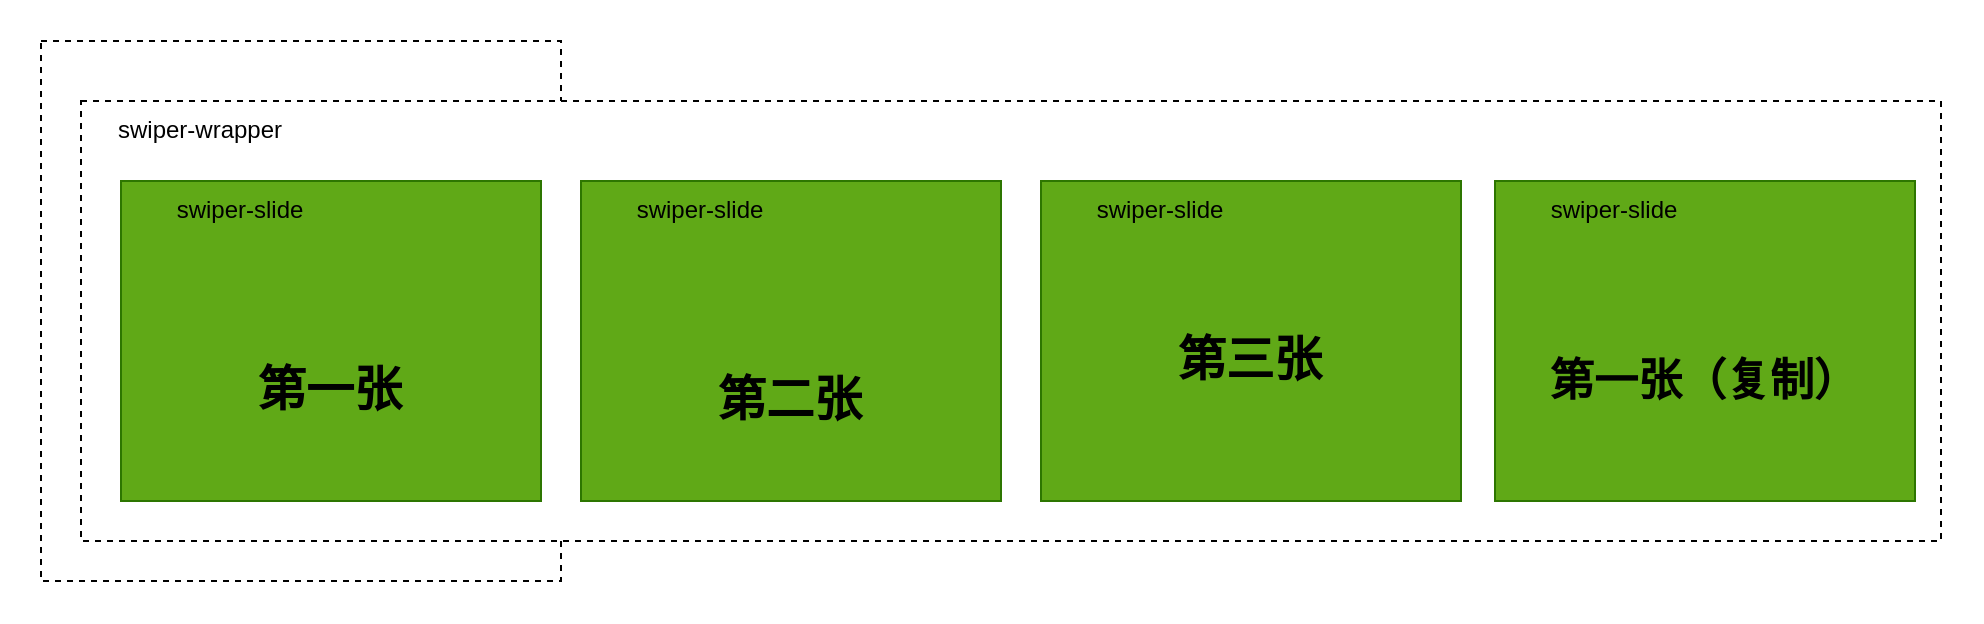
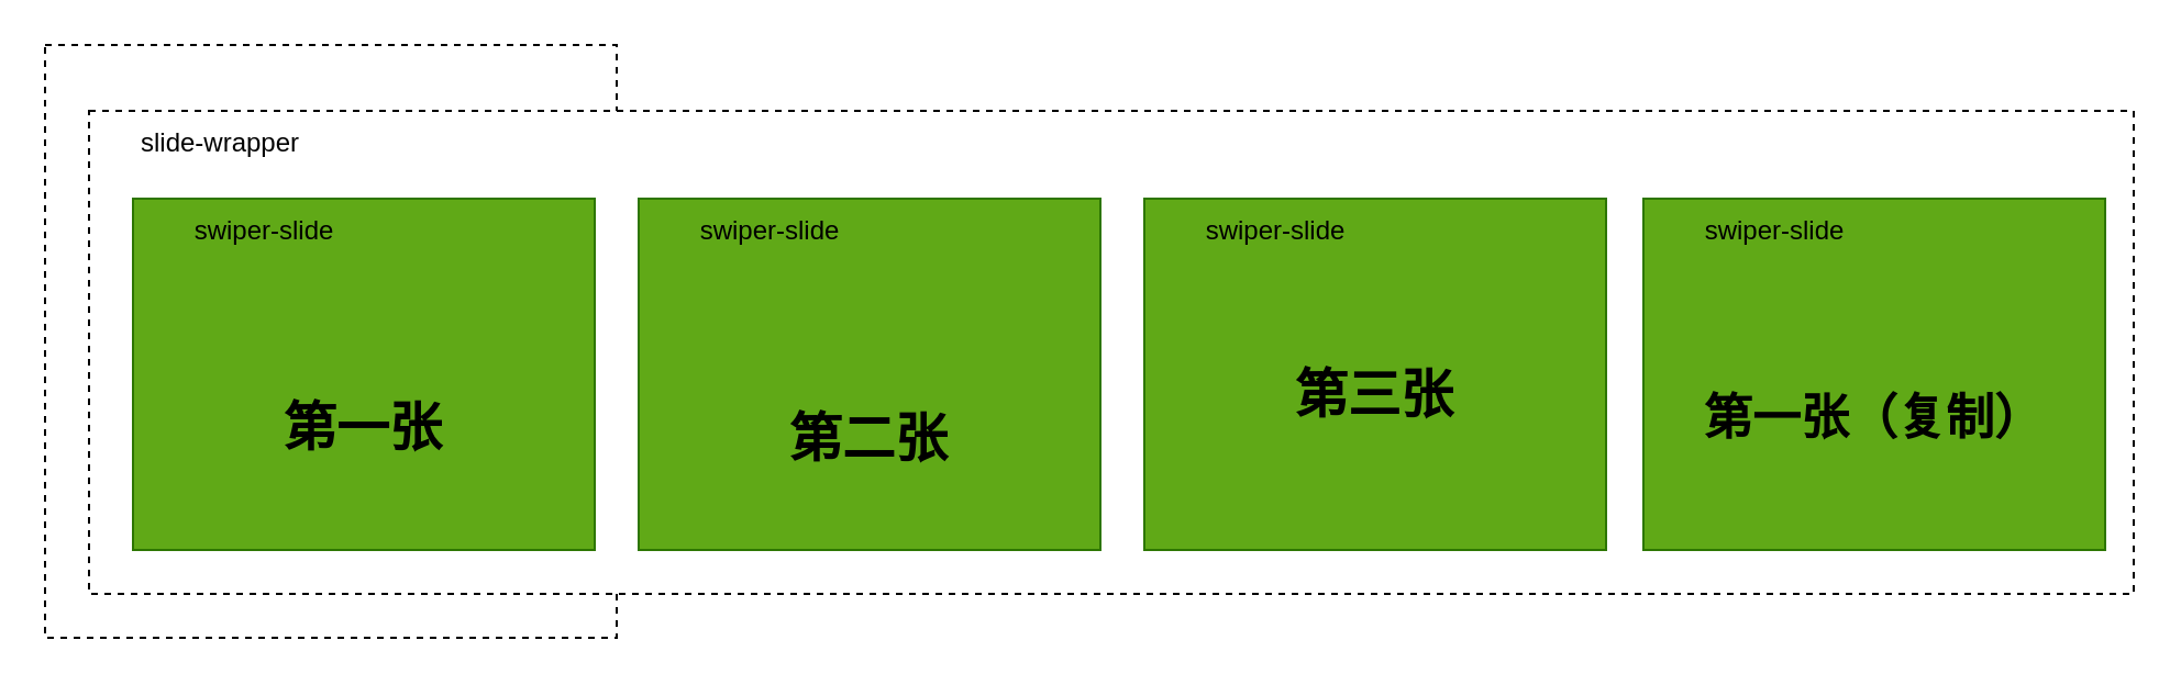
- <mxCell id="20" value="swiper-wrapper" style="text;html=1;strokeColor=none;fillColor=none;align=center;verticalAlign=middle;whiteSpace=wrap;rounded=0;" vertex="1" parent="1"><mxGeometry x="40" y="50" width="120" height="30" as="geometry" /></mxCell>
+ <mxCell id="20" value="slide-wrapper" style="text;html=1;strokeColor=none;fillColor=none;align=center;verticalAlign=middle;whiteSpace=wrap;rounded=0;" vertex="1" parent="1"><mxGeometry x="40" y="50" width="120" height="30" as="geometry" /></mxCell>
